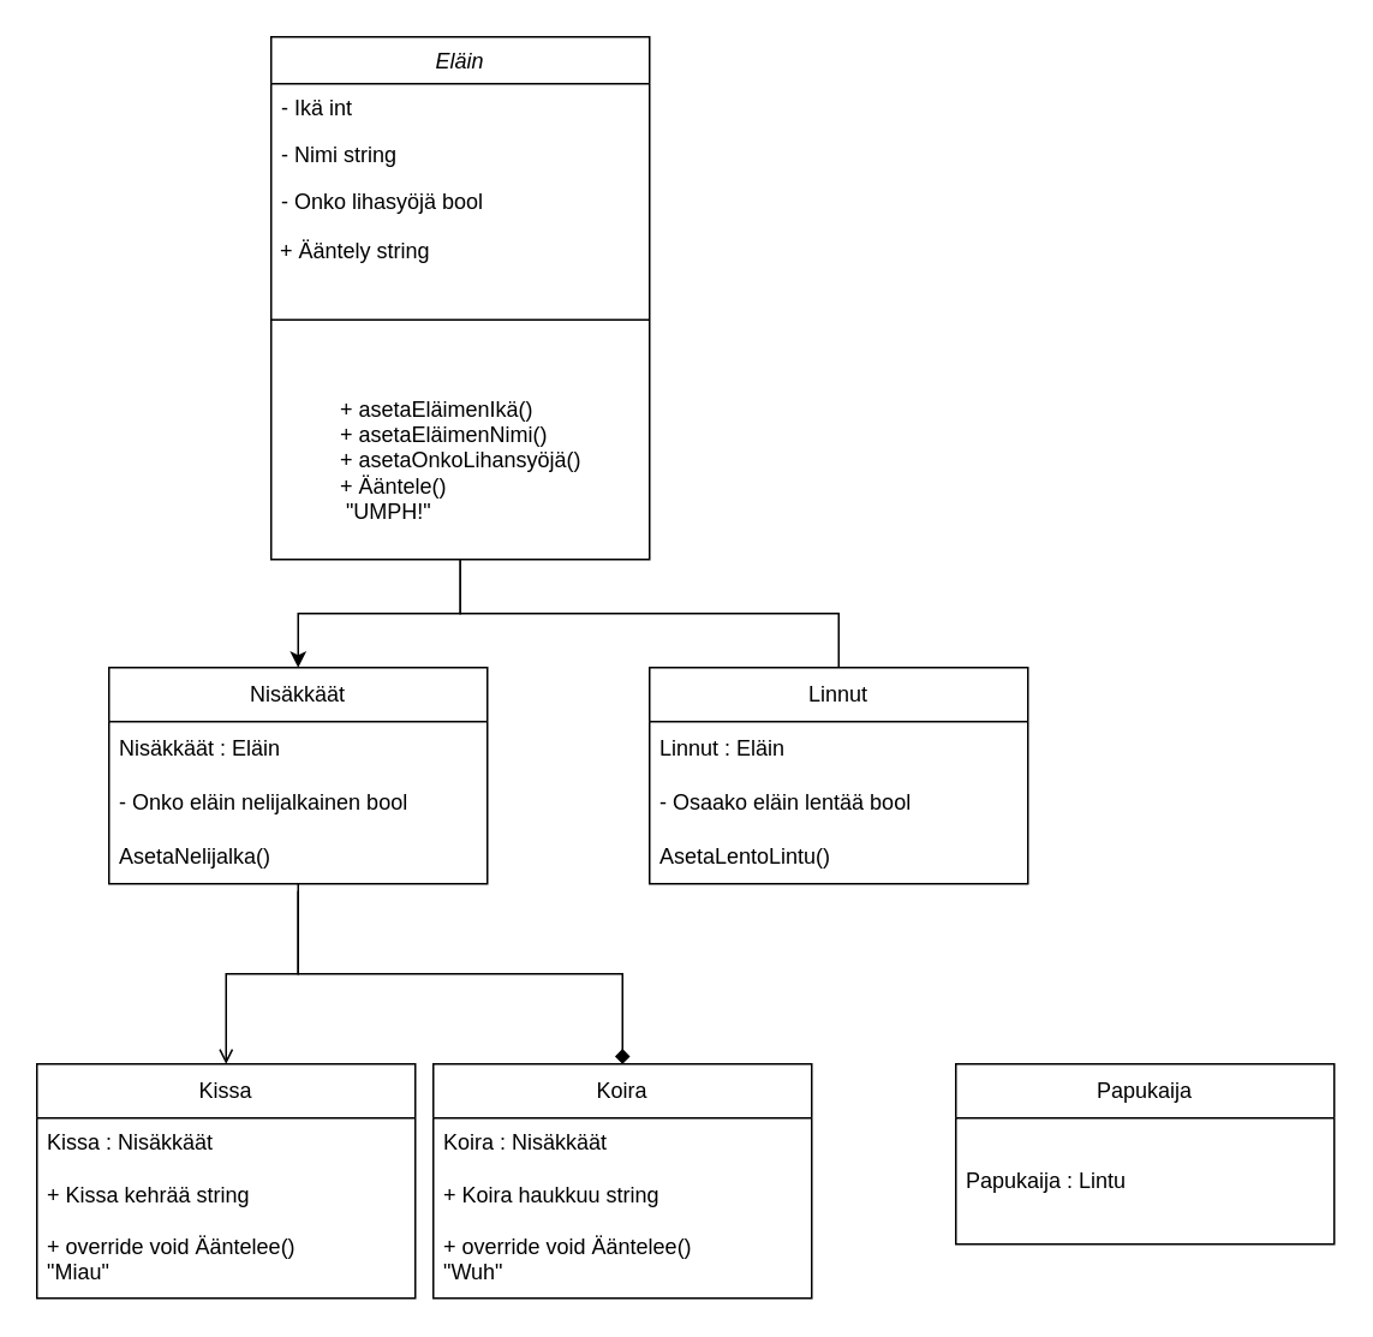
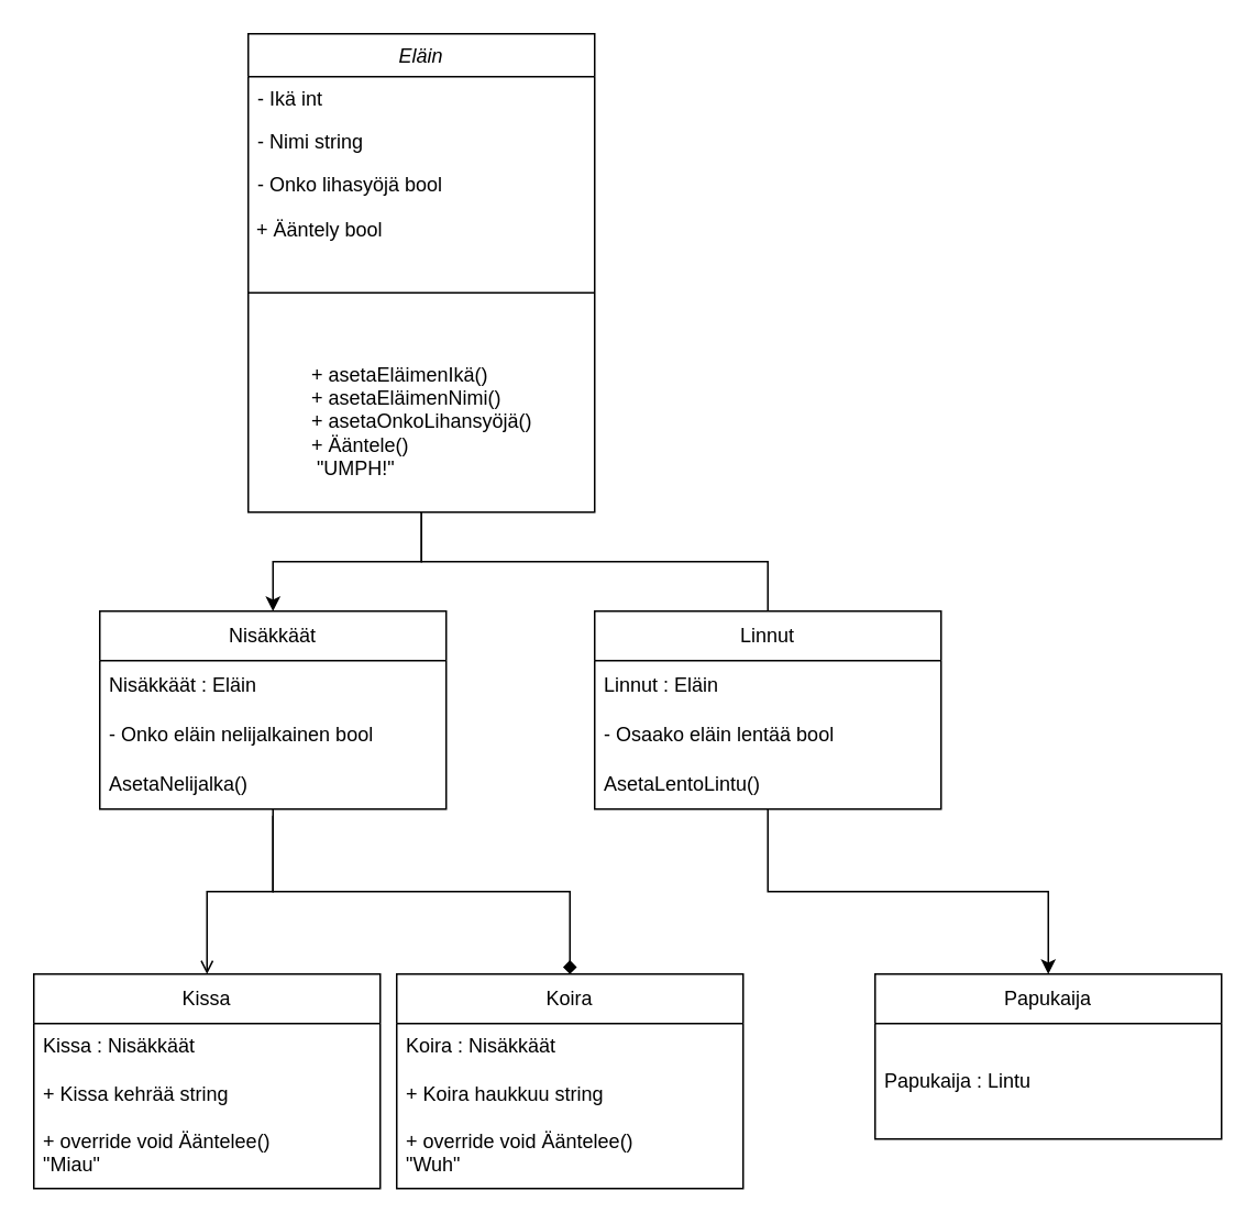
- <mxCell id="7" value="&lt;div align=&quot;left&quot;&gt;&amp;nbsp;+ Ääntely string&lt;br&gt;&lt;/div&gt;" style="text;html=1;align=left;verticalAlign=middle;resizable=0;points=[];autosize=1;strokeColor=none;fillColor=none;" vertex="1" parent="3"><mxGeometry y="104" width="210" height="30" as="geometry" /></mxCell>
+ <mxCell id="7" value="&lt;div align=&quot;left&quot;&gt;&amp;nbsp;+ Ääntely bool&lt;br&gt;&lt;/div&gt;" style="text;html=1;align=left;verticalAlign=middle;resizable=0;points=[];autosize=1;strokeColor=none;fillColor=none;" vertex="1" parent="3"><mxGeometry y="104" width="210" height="30" as="geometry" /></mxCell>
+ <mxCell id="23" style="edgeStyle=orthogonalEdgeStyle;rounded=0;orthogonalLoop=1;jettySize=auto;html=1;entryX=0.5;entryY=0;entryDx=0;entryDy=0;" edge="1" parent="1" source="24" target="14"><mxGeometry relative="1" as="geometry" /></mxCell>
